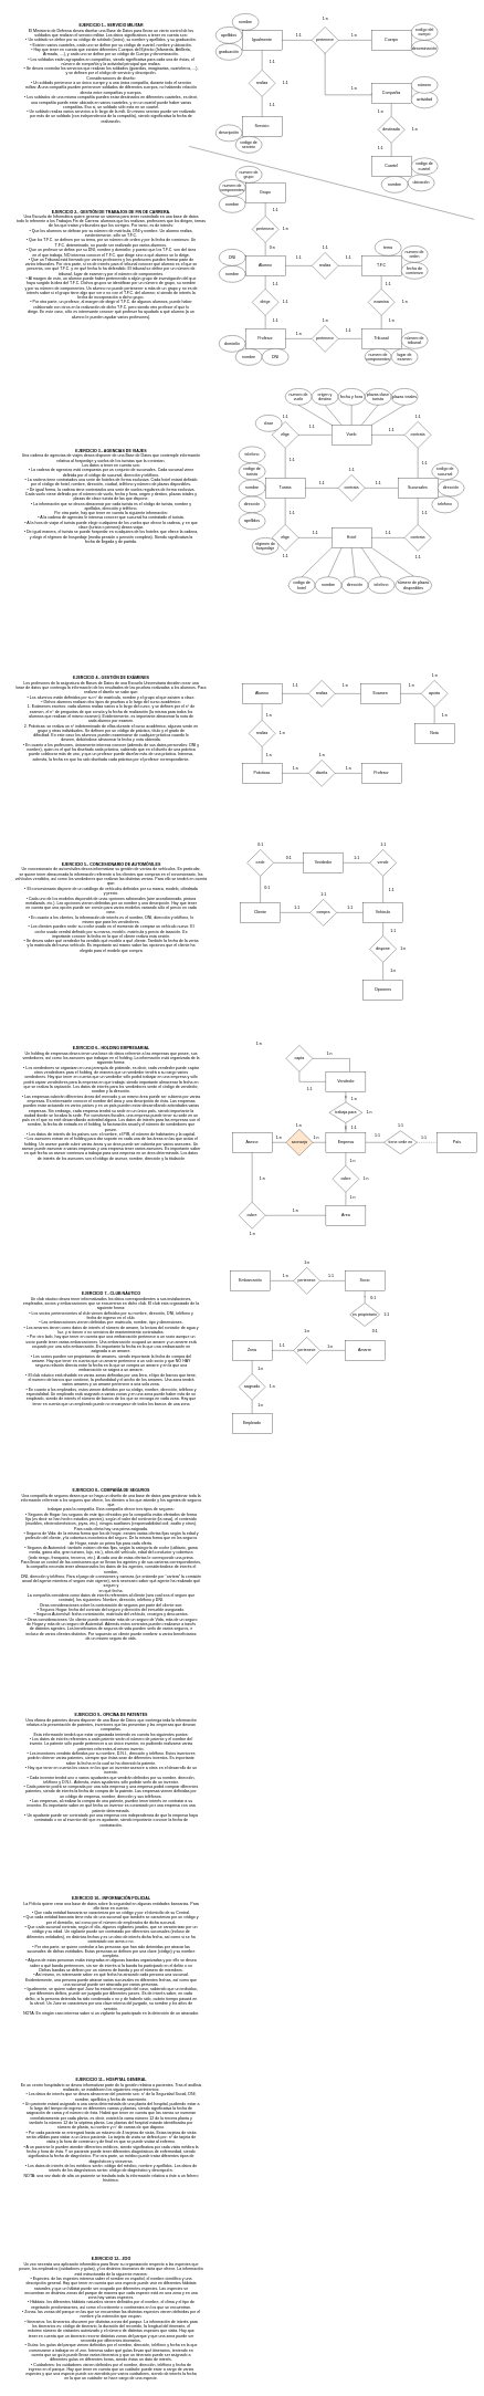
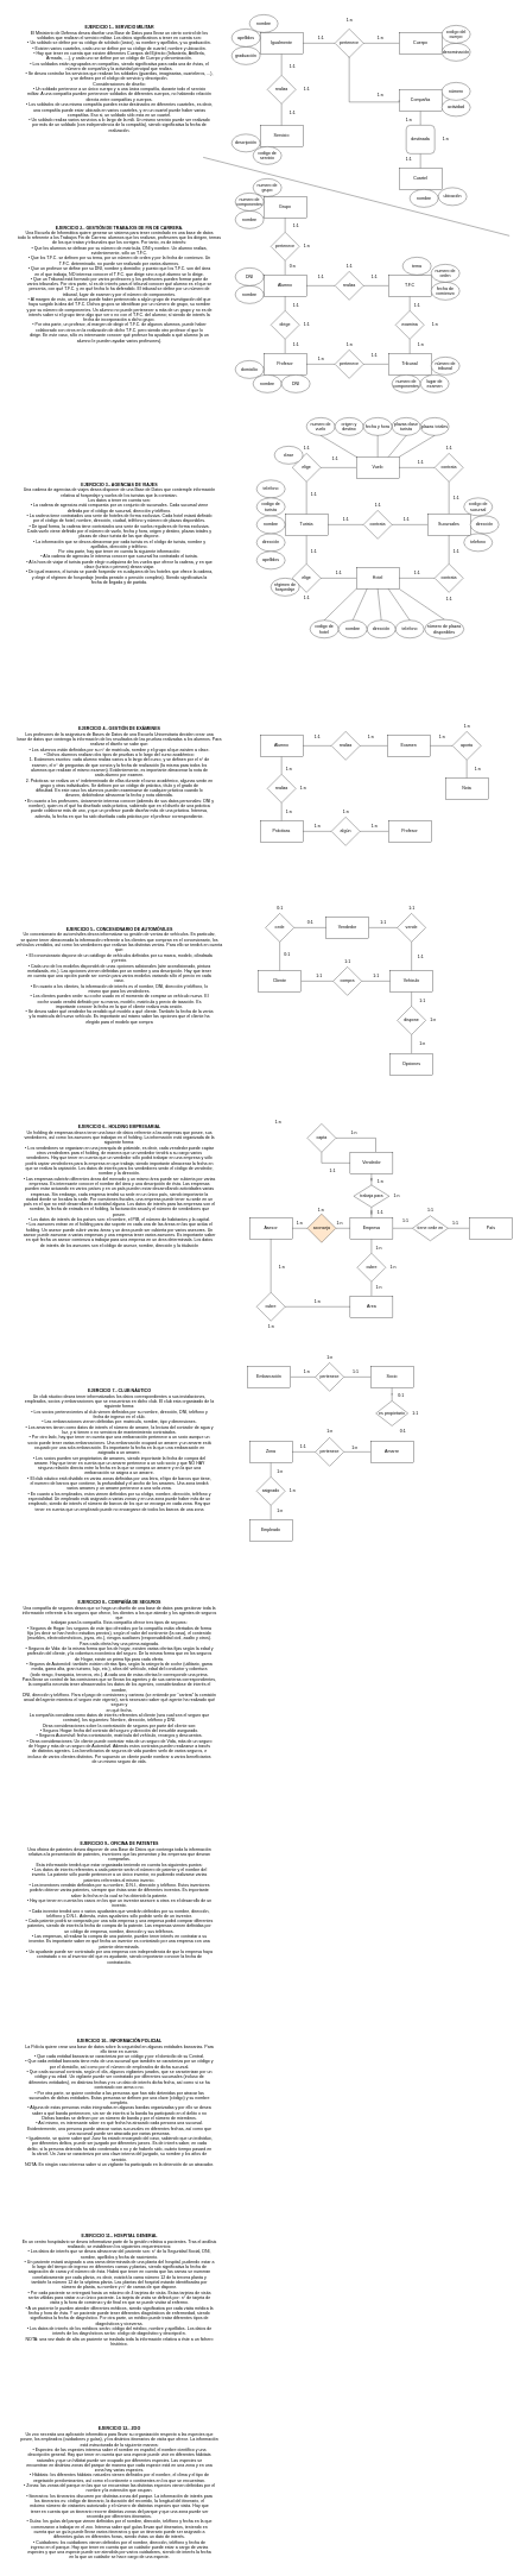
- <mxCell id="18" value="destinada" style="rhombus;whiteSpace=wrap;html=1;" vertex="1" parent="1"><mxGeometry x="1140" y="350" width="80" height="80" as="geometry" /></mxCell>
+ <mxCell id="18" value="destinada" style="whiteSpace=wrap;html=1;rounded=1;" vertex="1" parent="1"><mxGeometry x="1140" y="350" width="80" height="80" as="geometry" /></mxCell>
- <mxCell id="36" value="codigo de cuartel" style="ellipse;whiteSpace=wrap;html=1;" vertex="1" parent="1"><mxGeometry x="1240" y="475" width="80" height="50" as="geometry" /></mxCell>
- <mxCell id="145" value="" style="endArrow=none;html=1;rounded=0;entryX=0.5;entryY=1;entryDx=0;entryDy=0;exitX=0.25;exitY=0;exitDx=0;exitDy=0;" edge="1" parent="1" source="98" target="142"><mxGeometry width="50" height="50" relative="1" as="geometry"><mxPoint x="840" y="1480" as="sourcePoint" /><mxPoint x="890" y="1430" as="targetPoint" /></mxGeometry></mxCell>
- <mxCell id="174" value="diseña" style="rhombus;whiteSpace=wrap;html=1;" vertex="1" parent="1"><mxGeometry x="930" y="2290" width="80" height="80" as="geometry" /></mxCell>
+ <mxCell id="174" value="algún" style="rhombus;whiteSpace=wrap;html=1;" vertex="1" parent="1"><mxGeometry x="930" y="2290" width="80" height="80" as="geometry" /></mxCell>
- <mxCell id="237" style="edgeStyle=orthogonalEdgeStyle;rounded=0;orthogonalLoop=1;jettySize=auto;html=1;entryX=0;entryY=0.5;entryDx=0;entryDy=0;endArrow=none;endFill=0;dashed=1;" edge="1" parent="1" source="238" target="239"><mxGeometry relative="1" as="geometry" /></mxCell>
+ <mxCell id="237" style="edgeStyle=orthogonalEdgeStyle;rounded=0;orthogonalLoop=1;jettySize=auto;html=1;entryX=0;entryY=0.5;entryDx=0;entryDy=0;endArrow=none;endFill=0;" edge="1" parent="1" source="238" target="239"><mxGeometry relative="1" as="geometry" /></mxCell>
